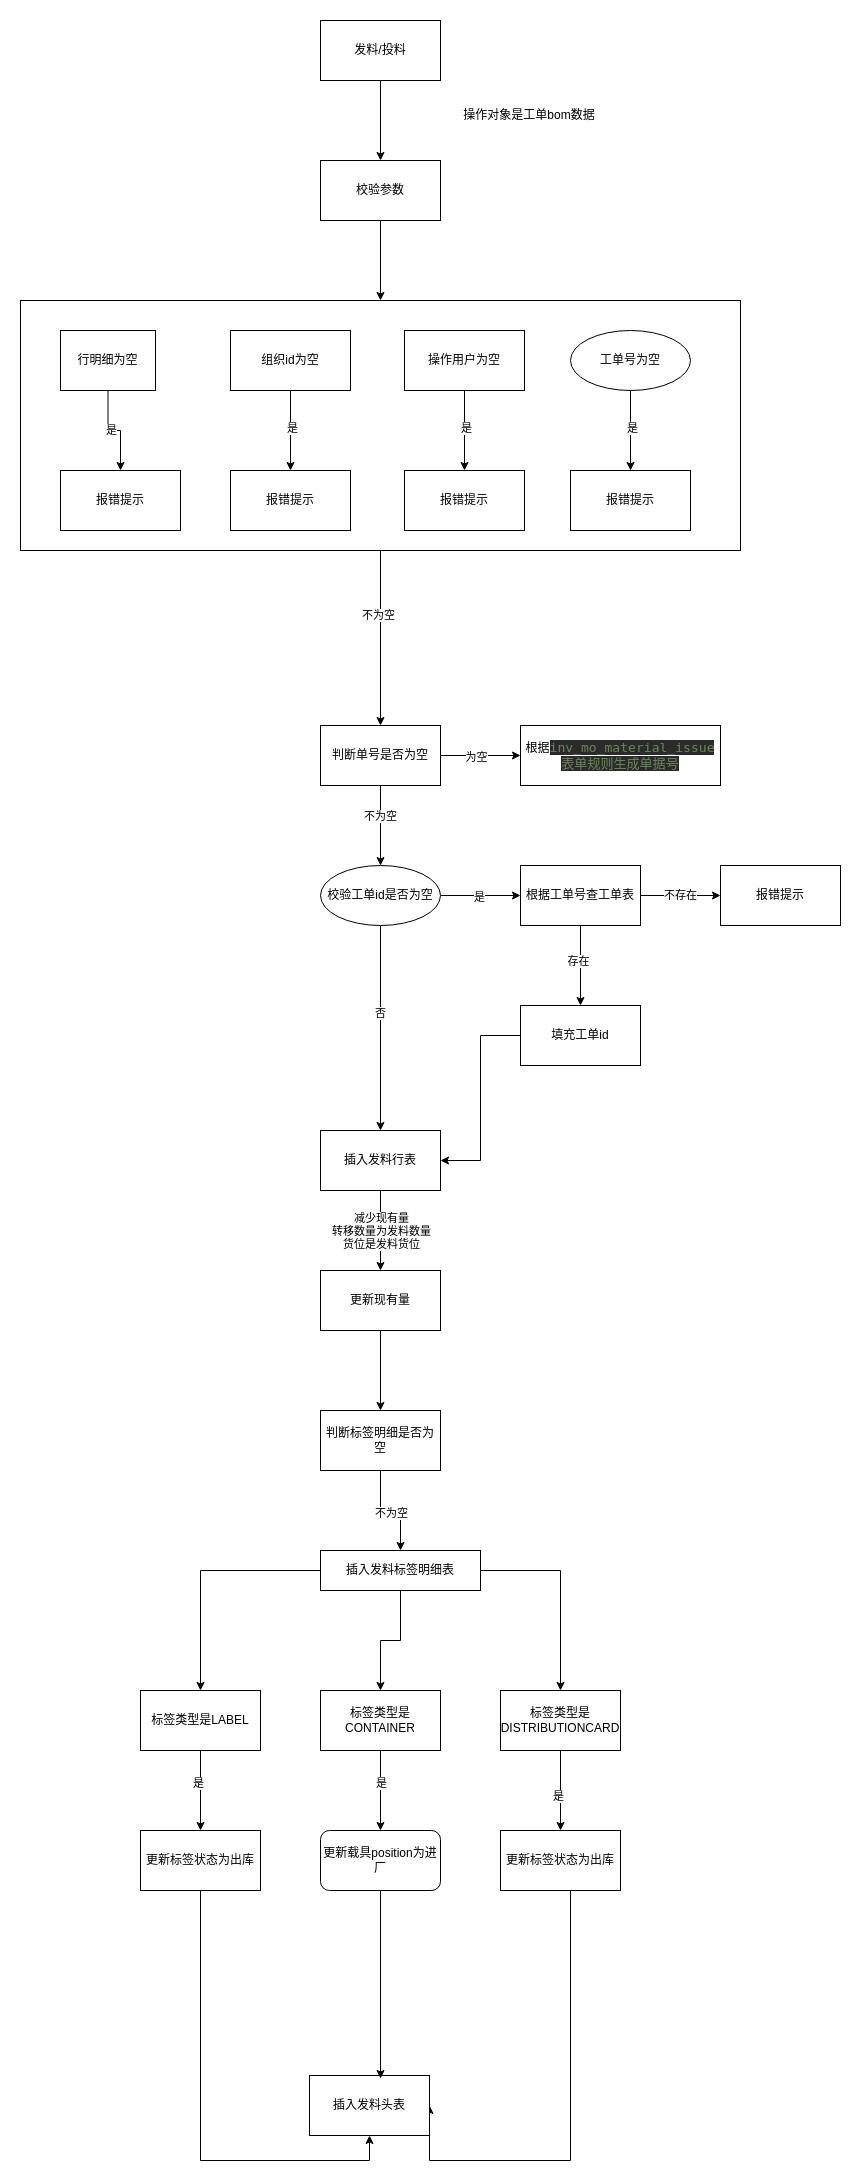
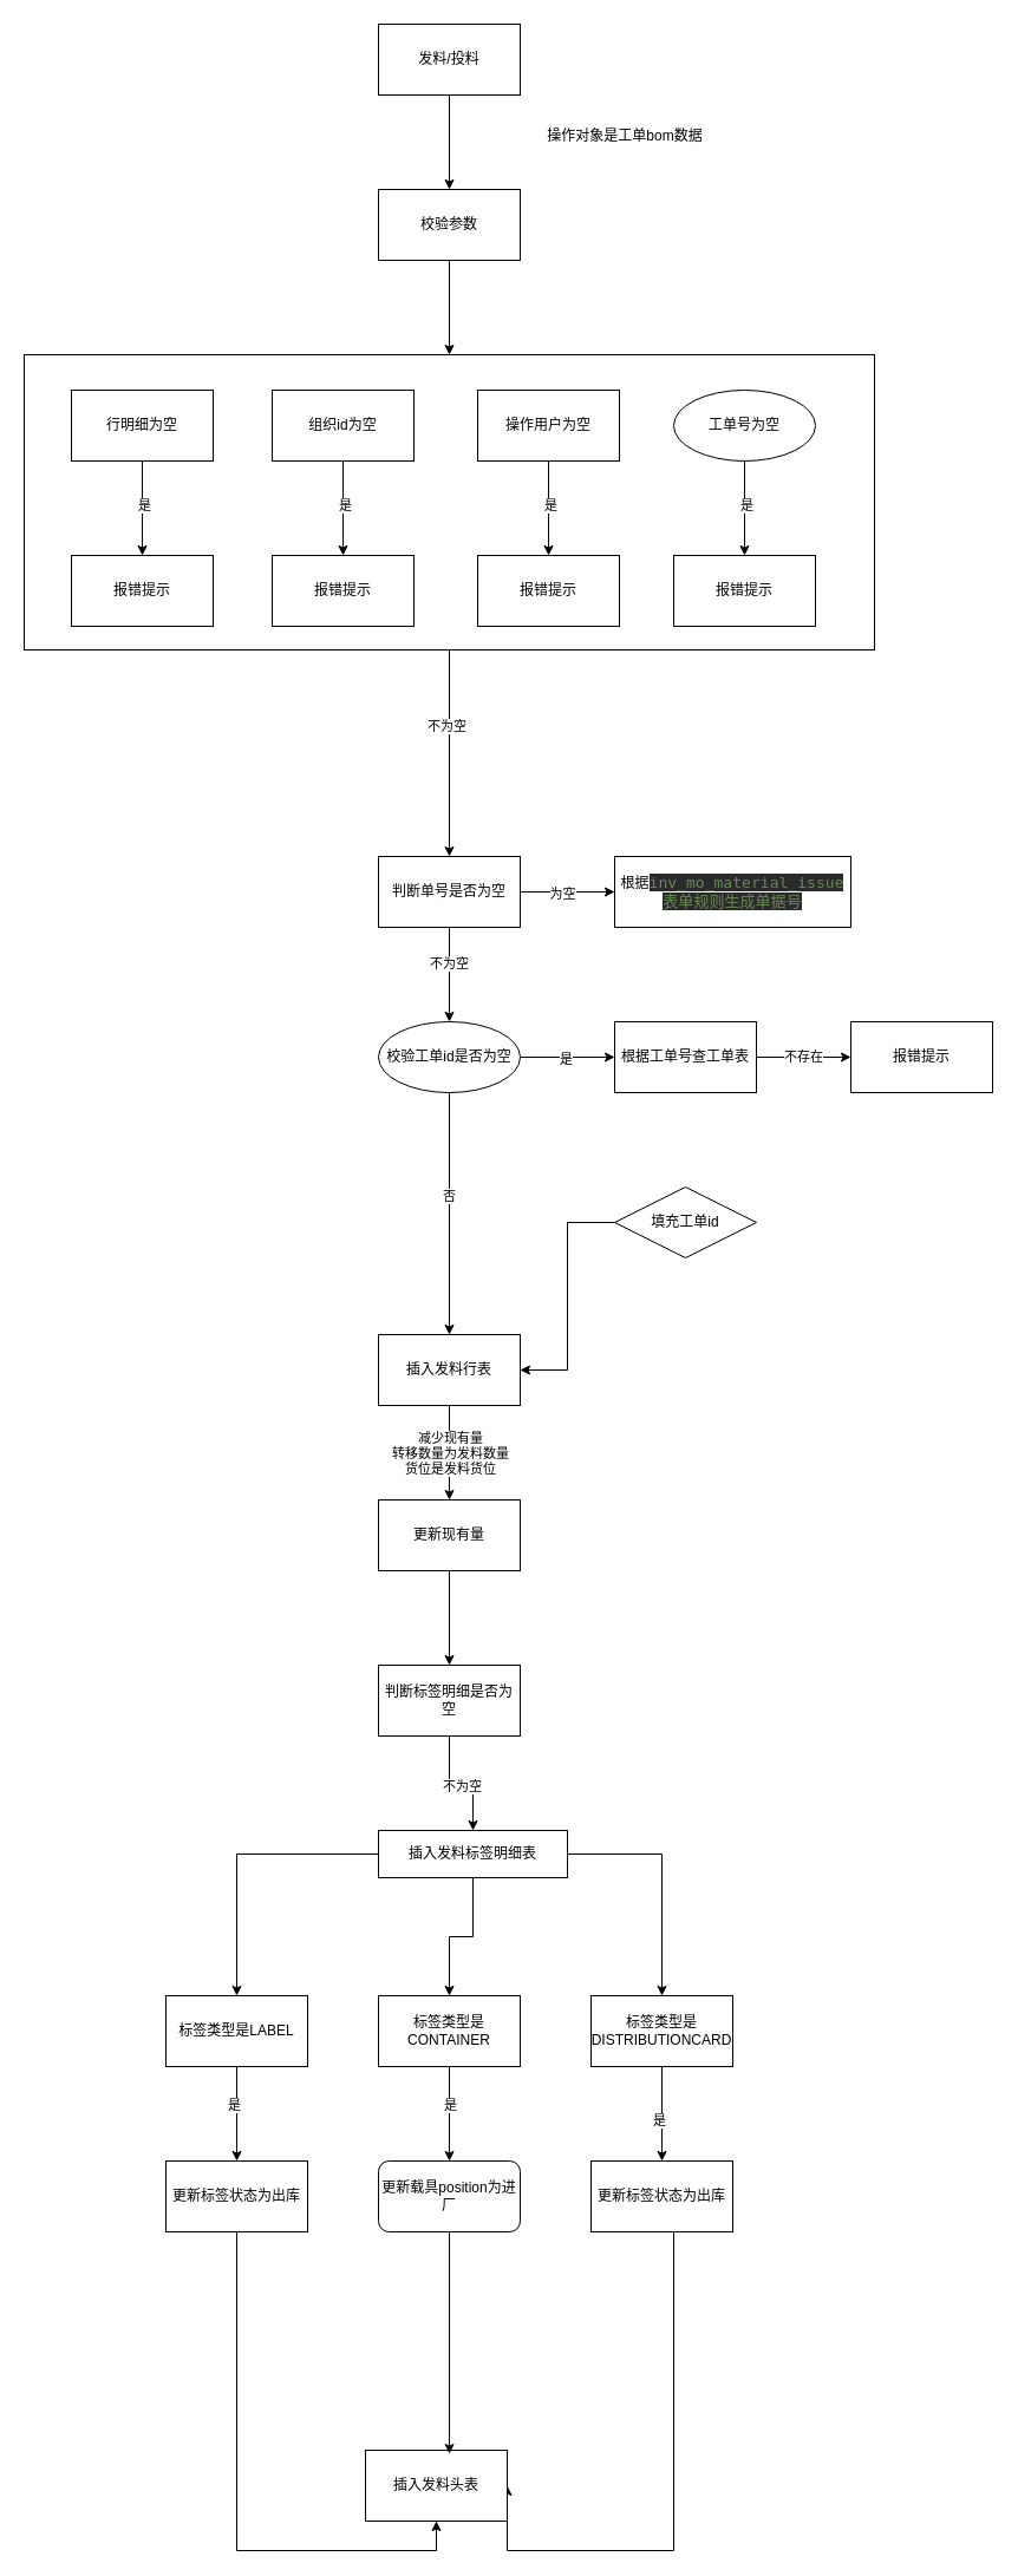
- <mxCell id="11" value="行明细为空" style="rounded=0;whiteSpace=wrap;html=1;" vertex="1" parent="1"><mxGeometry x="60" y="330" width="95" height="60" as="geometry" /></mxCell>
+ <mxCell id="11" value="行明细为空" style="rounded=0;whiteSpace=wrap;html=1;" vertex="1" parent="1"><mxGeometry x="60" y="330" width="120" height="60" as="geometry" /></mxCell>
- <mxCell id="38" value="" style="edgeStyle=orthogonalEdgeStyle;rounded=0;orthogonalLoop=1;jettySize=auto;html=1;" edge="1" parent="1" source="40" target="43"><mxGeometry relative="1" as="geometry" /></mxCell>
- <mxCell id="39" value="存在" style="edgeLabel;html=1;align=center;verticalAlign=middle;resizable=0;points=[];" vertex="1" connectable="0" parent="38"><mxGeometry x="-0.125" y="-3" relative="1" as="geometry"><mxPoint as="offset" /></mxGeometry></mxCell>
- <mxCell id="43" value="填充工单id" style="whiteSpace=wrap;html=1;rounded=0;" vertex="1" parent="1"><mxGeometry x="520" y="1005" width="120" height="60" as="geometry" /></mxCell>
+ <mxCell id="43" value="填充工单id" style="rhombus;whiteSpace=wrap;html=1;" vertex="1" parent="1"><mxGeometry x="520" y="1005" width="120" height="60" as="geometry" /></mxCell>
